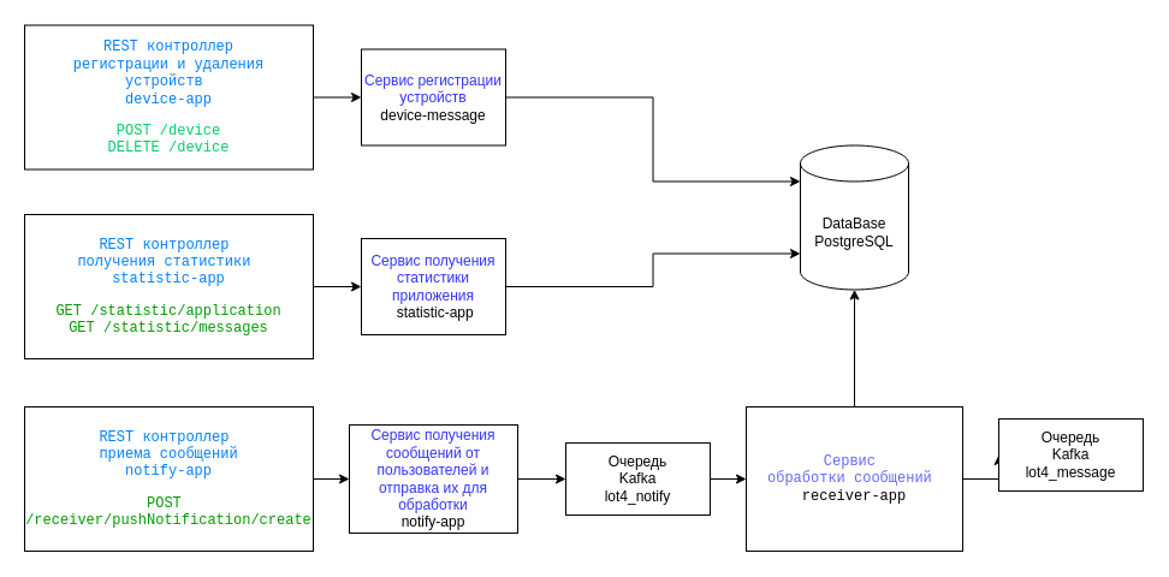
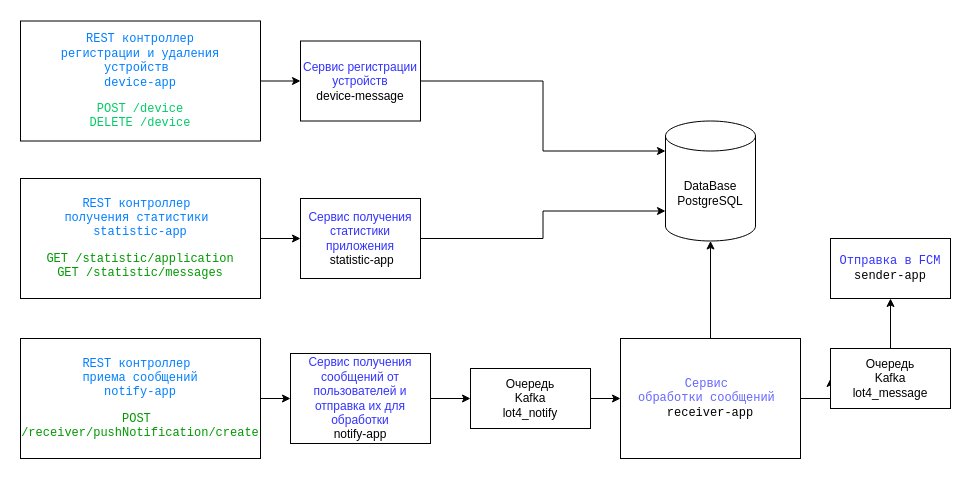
+ <mxCell id="10" value="&lt;pre style=&quot;background-color: rgb(255 , 255 , 255) ; font-family: &amp;#34;liberation mono&amp;#34; , monospace&quot;&gt;&lt;font color=&quot;#3333ff&quot;&gt;Отправка в FCM&lt;/font&gt;&lt;font color=&quot;#006dcc&quot;&gt;&lt;br&gt;&lt;/font&gt;sender-app&lt;/pre&gt;" style="rounded=0;whiteSpace=wrap;html=1;" parent="1" vertex="1"><mxGeometry x="830" y="238" width="120" height="60" as="geometry" /></mxCell>
+ <mxCell id="8" style="edgeStyle=orthogonalEdgeStyle;rounded=0;orthogonalLoop=1;jettySize=auto;html=1;exitX=0.5;exitY=0;exitDx=0;exitDy=0;" edge="1" parent="1" source="9" target="10"><mxGeometry relative="1" as="geometry" /></mxCell>
